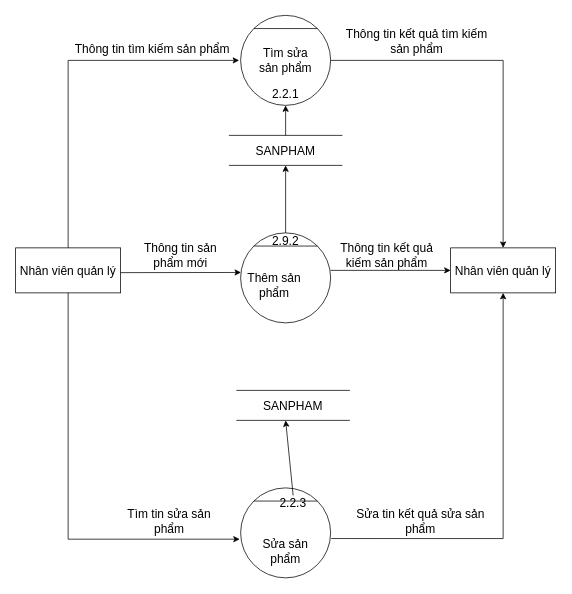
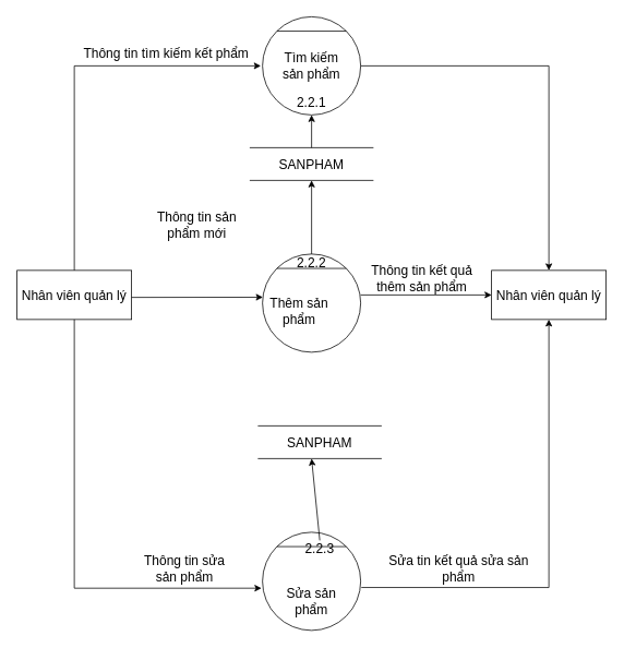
- <mxCell id="24" value="Thông tin kết quả tìm kiếm sản phẩm" style="text;html=1;strokeColor=none;fillColor=none;align=center;verticalAlign=middle;whiteSpace=wrap;rounded=0;fontSize=16;" parent="1" vertex="1"><mxGeometry x="450" y="40" width="210" height="30" as="geometry" /></mxCell>
- <mxCell id="23" value="Thông tin tìm kiếm sản phẩm" style="text;html=1;strokeColor=none;fillColor=none;align=center;verticalAlign=middle;whiteSpace=wrap;rounded=0;fontSize=16;" parent="1" vertex="1"><mxGeometry x="90" y="50" width="225" height="30" as="geometry" /></mxCell>
+ <mxCell id="23" value="Thông tin tìm kiếm kết phẩm" style="text;html=1;strokeColor=none;fillColor=none;align=center;verticalAlign=middle;whiteSpace=wrap;rounded=0;fontSize=16;" parent="1" vertex="1"><mxGeometry x="90" y="50" width="225" height="30" as="geometry" /></mxCell>
- <mxCell id="4" value="Tìm sửa sản phẩm" style="text;html=1;strokeColor=none;fillColor=none;align=center;verticalAlign=middle;whiteSpace=wrap;rounded=0;fontSize=16;" parent="1" vertex="1"><mxGeometry x="340" y="65" width="80" height="30" as="geometry" /></mxCell>
+ <mxCell id="4" value="Tìm kiếm sản phẩm" style="text;html=1;strokeColor=none;fillColor=none;align=center;verticalAlign=middle;whiteSpace=wrap;rounded=0;fontSize=16;" parent="1" vertex="1"><mxGeometry x="340" y="65" width="80" height="30" as="geometry" /></mxCell>
- <mxCell id="14" value="&lt;font style=&quot;font-size: 16px&quot;&gt;2.9.2&lt;/font&gt;" style="text;html=1;strokeColor=none;fillColor=none;align=center;verticalAlign=middle;whiteSpace=wrap;rounded=0;" parent="1" vertex="1"><mxGeometry x="360" y="310" width="40" height="20" as="geometry" /></mxCell>
+ <mxCell id="14" value="&lt;font style=&quot;font-size: 16px&quot;&gt;2.2.2&lt;/font&gt;" style="text;html=1;strokeColor=none;fillColor=none;align=center;verticalAlign=middle;whiteSpace=wrap;rounded=0;" parent="1" vertex="1"><mxGeometry x="360" y="310" width="40" height="20" as="geometry" /></mxCell>
- <mxCell id="29" value="Thông tin sản phẩm mới" style="text;html=1;strokeColor=none;fillColor=none;align=center;verticalAlign=middle;whiteSpace=wrap;rounded=0;fontSize=16;" parent="1" vertex="1"><mxGeometry x="175" y="325" width="130" height="30" as="geometry" /></mxCell>
+ <mxCell id="29" value="Thông tin sản phẩm mới" style="text;html=1;strokeColor=none;fillColor=none;align=center;verticalAlign=middle;whiteSpace=wrap;rounded=0;fontSize=16;" parent="1" vertex="1"><mxGeometry x="175" y="260" width="130" height="30" as="geometry" /></mxCell>
- <mxCell id="30" value="Thông tin kết quả kiếm sản phẩm" style="text;html=1;strokeColor=none;fillColor=none;align=center;verticalAlign=middle;whiteSpace=wrap;rounded=0;fontSize=16;" parent="1" vertex="1"><mxGeometry x="450" y="320" width="130" height="40" as="geometry" /></mxCell>
+ <mxCell id="30" value="Thông tin kết quả thêm sản phẩm" style="text;html=1;strokeColor=none;fillColor=none;align=center;verticalAlign=middle;whiteSpace=wrap;rounded=0;fontSize=16;" parent="1" vertex="1"><mxGeometry x="450" y="320" width="130" height="40" as="geometry" /></mxCell>
- <mxCell id="32" value="Tìm tin sửa sản phẩm" style="text;html=1;strokeColor=none;fillColor=none;align=center;verticalAlign=middle;whiteSpace=wrap;rounded=0;fontSize=16;" parent="1" vertex="1"><mxGeometry x="160" y="680" width="130" height="30" as="geometry" /></mxCell>
+ <mxCell id="32" value="Thông tin sửa sản phẩm" style="text;html=1;strokeColor=none;fillColor=none;align=center;verticalAlign=middle;whiteSpace=wrap;rounded=0;fontSize=16;" parent="1" vertex="1"><mxGeometry x="160" y="680" width="130" height="30" as="geometry" /></mxCell>
